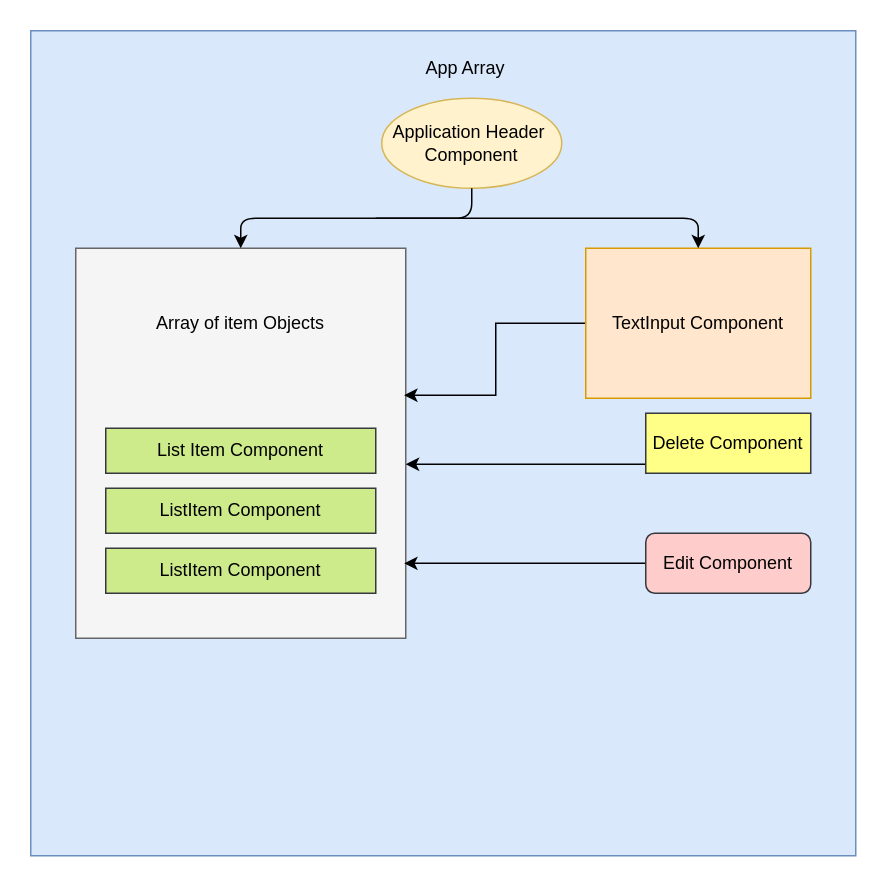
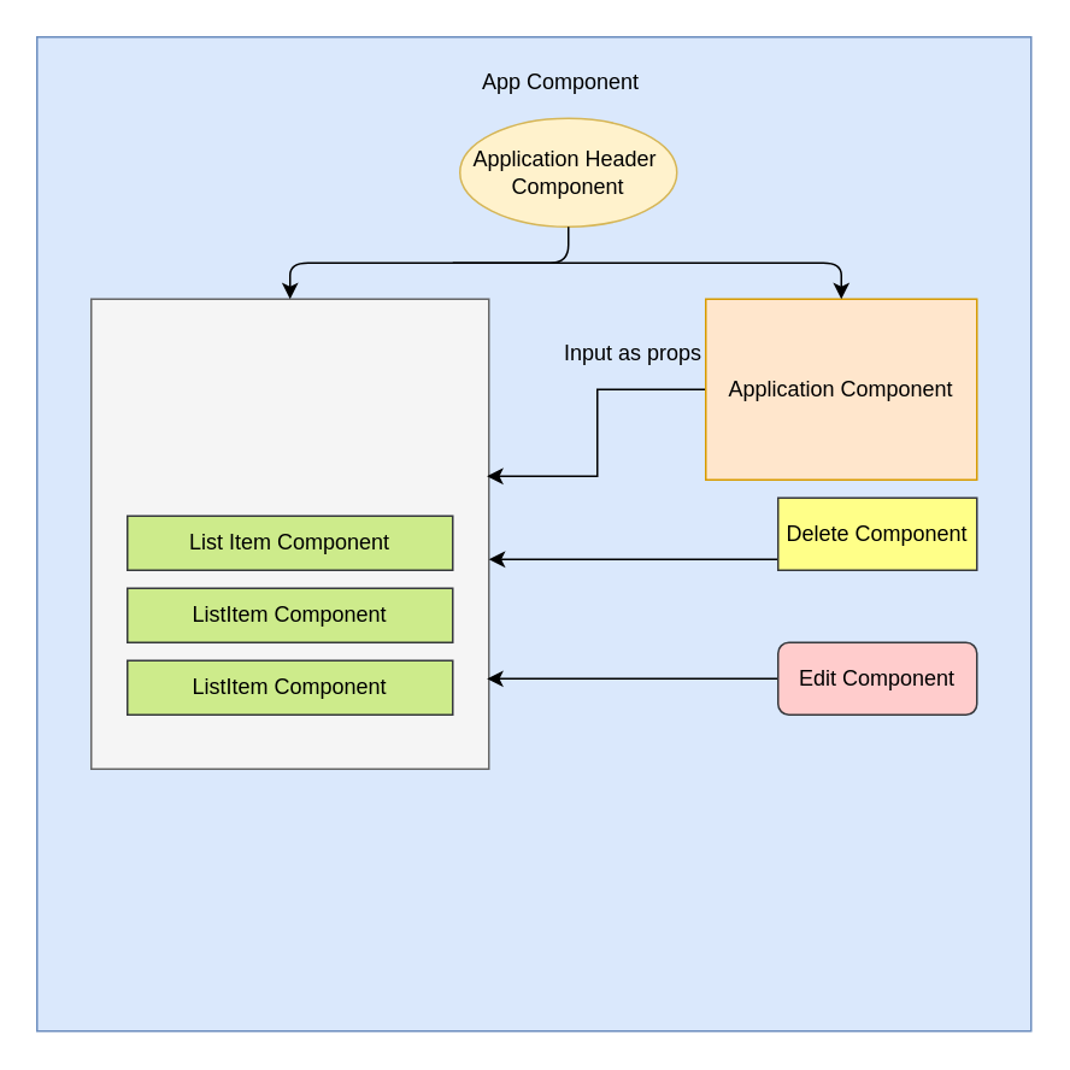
- <mxCell id="5" value="App Array" style="text;html=1;strokeColor=none;fillColor=none;align=center;verticalAlign=middle;whiteSpace=wrap;rounded=0;" vertex="1" parent="1"><mxGeometry x="260" y="35" width="100" height="20" as="geometry" /></mxCell>
+ <mxCell id="5" value="App Component" style="text;html=1;strokeColor=none;fillColor=none;align=center;verticalAlign=middle;whiteSpace=wrap;rounded=0;" vertex="1" parent="1"><mxGeometry x="260" y="35" width="100" height="20" as="geometry" /></mxCell>
+ <mxCell id="12" value="Input as props" style="text;html=1;strokeColor=none;fillColor=none;align=center;verticalAlign=middle;whiteSpace=wrap;rounded=0;" vertex="1" parent="1"><mxGeometry x="310" y="185" width="80" height="20" as="geometry" /></mxCell>
- <mxCell id="19" value="Array of item Objects" style="text;html=1;strokeColor=none;fillColor=none;align=center;verticalAlign=middle;whiteSpace=wrap;rounded=0;" vertex="1" parent="1"><mxGeometry x="80" y="205" width="160" height="20" as="geometry" /></mxCell>
- <mxCell id="11" value="TextInput Component" style="rounded=0;whiteSpace=wrap;html=1;fillColor=#ffe6cc;strokeColor=#d79b00;" vertex="1" parent="1"><mxGeometry x="390" y="165" width="150" height="100" as="geometry" /></mxCell>
+ <mxCell id="11" value="Application Component" style="rounded=0;whiteSpace=wrap;html=1;fillColor=#ffe6cc;strokeColor=#d79b00;" vertex="1" parent="1"><mxGeometry x="390" y="165" width="150" height="100" as="geometry" /></mxCell>
